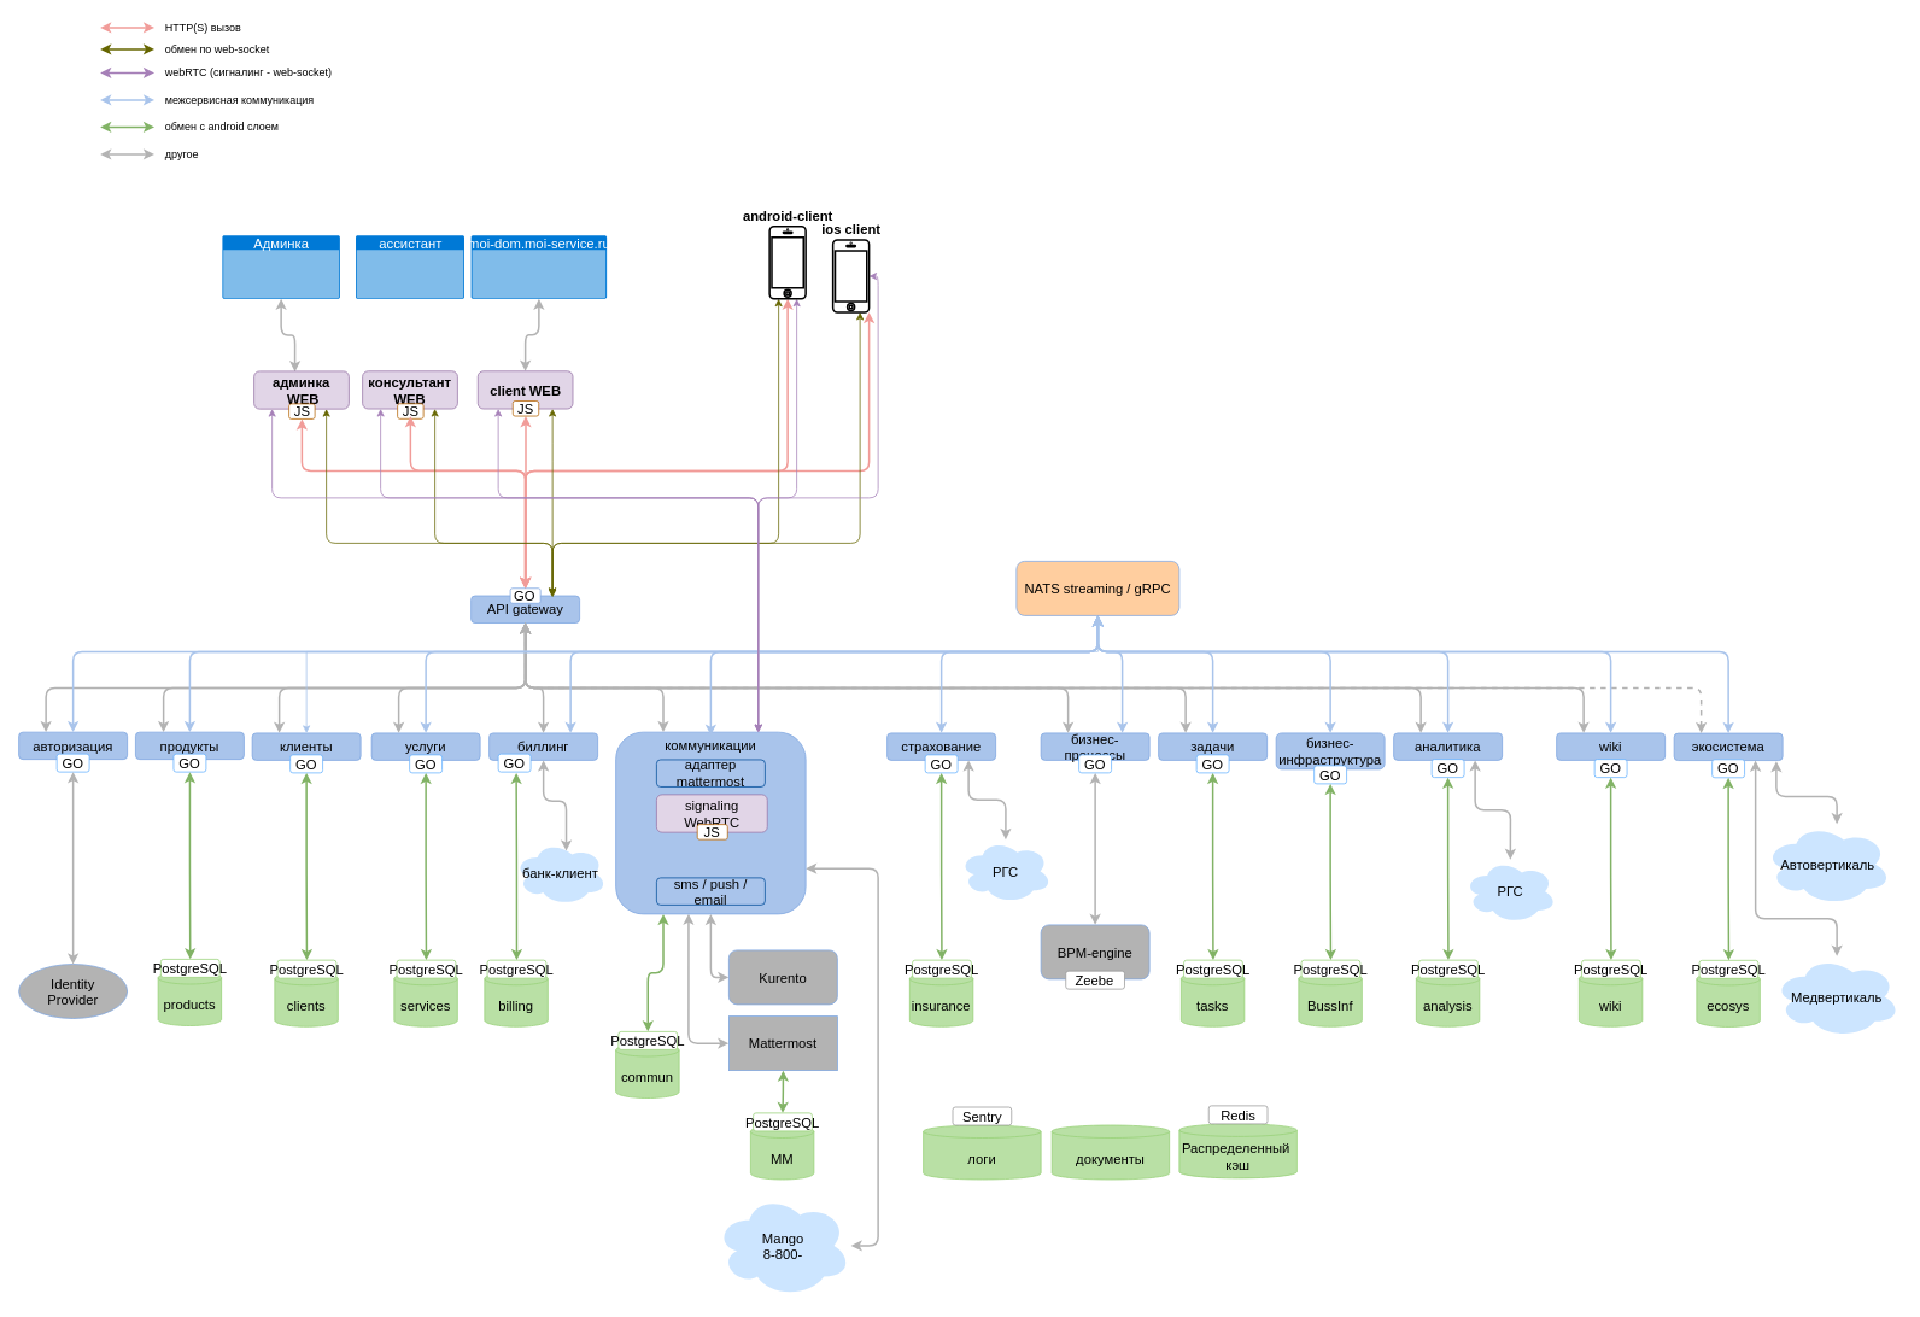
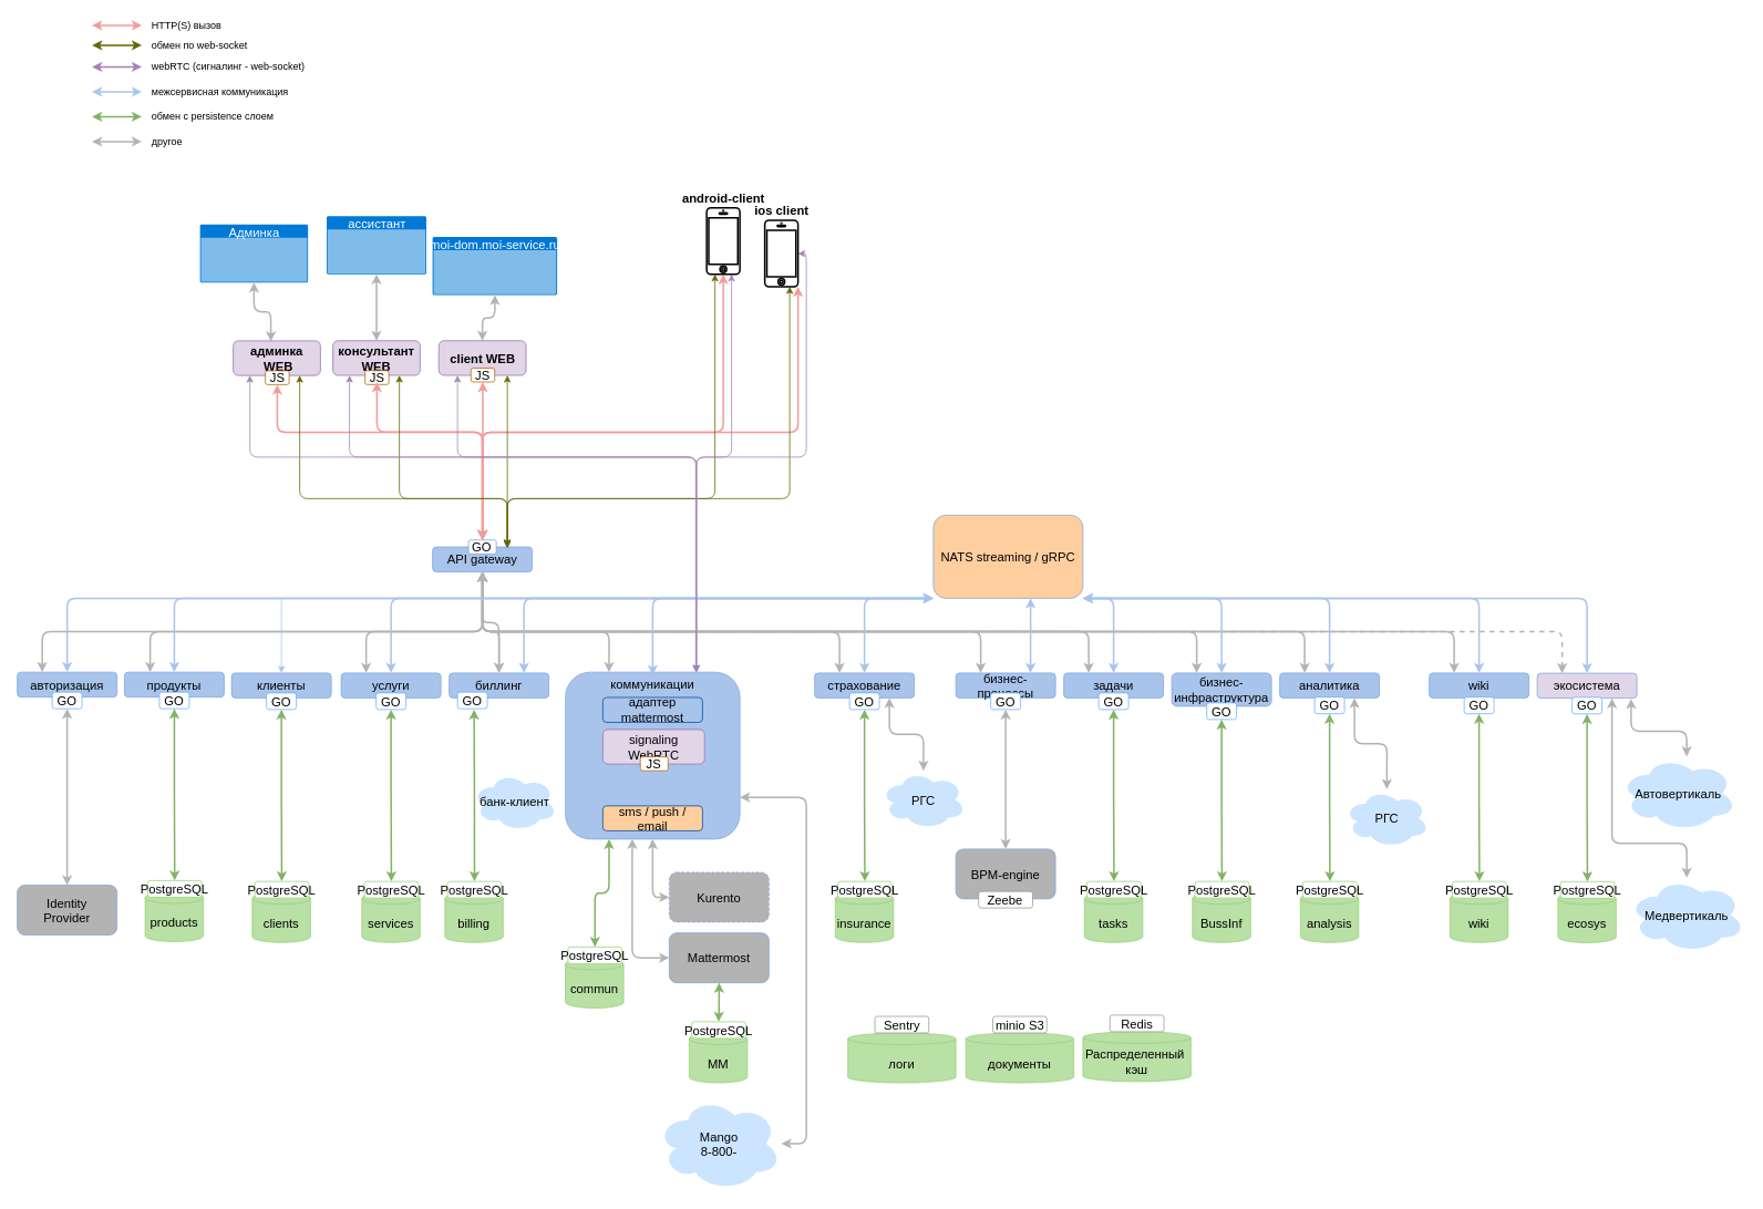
- <mxCell id="201" value="обмен с android слоем" style="text;html=1;strokeColor=none;fillColor=none;align=left;verticalAlign=middle;whiteSpace=wrap;rounded=0;" vertex="1" parent="195"><mxGeometry x="70" y="110" width="290.03" height="20" as="geometry" /></mxCell>
+ <mxCell id="201" value="обмен с persistence слоем" style="text;html=1;strokeColor=none;fillColor=none;align=left;verticalAlign=middle;whiteSpace=wrap;rounded=0;" vertex="1" parent="195"><mxGeometry x="70" y="110" width="290.03" height="20" as="geometry" /></mxCell>
- <mxCell id="25" value="Админка" style="html=1;strokeColor=none;fillColor=#0079D6;labelPosition=center;verticalLabelPosition=middle;verticalAlign=top;align=center;fontSize=15;outlineConnect=0;spacingTop=-6;fontColor=#FFFFFF;shape=mxgraph.sitemap.page;" vertex="1" parent="1"><mxGeometry x="245.03" y="259.85" width="130" height="70" as="geometry" /></mxCell>
+ <mxCell id="25" value="Админка" style="html=1;strokeColor=none;fillColor=#0079D6;labelPosition=center;verticalLabelPosition=middle;verticalAlign=top;align=center;fontSize=15;outlineConnect=0;spacingTop=-6;fontColor=#FFFFFF;shape=mxgraph.sitemap.page;" vertex="1" parent="1"><mxGeometry x="240.03" y="269.85" width="130" height="70" as="geometry" /></mxCell>
- <mxCell id="3" value="moi-dom.moi-service.ru" style="html=1;strokeColor=none;fillColor=#0079D6;labelPosition=center;verticalLabelPosition=middle;verticalAlign=top;align=center;fontSize=15;outlineConnect=0;spacingTop=-6;fontColor=#FFFFFF;shape=mxgraph.sitemap.page;" vertex="1" parent="1"><mxGeometry x="520" y="259.85" width="150" height="70" as="geometry" /></mxCell>
+ <mxCell id="3" value="moi-dom.moi-service.ru" style="html=1;strokeColor=none;fillColor=#0079D6;labelPosition=center;verticalLabelPosition=middle;verticalAlign=top;align=center;fontSize=15;outlineConnect=0;spacingTop=-6;fontColor=#FFFFFF;shape=mxgraph.sitemap.page;" vertex="1" parent="1"><mxGeometry x="520" y="284.85" width="150" height="70" as="geometry" /></mxCell>
+ <mxCell id="18" style="edgeStyle=orthogonalEdgeStyle;rounded=1;orthogonalLoop=1;jettySize=auto;html=1;entryX=0.5;entryY=0;entryDx=0;entryDy=0;startArrow=classic;startFill=1;strokeColor=#B3B3B3;strokeWidth=2;fontSize=15;" edge="1" parent="1" source="19" target="15"><mxGeometry relative="1" as="geometry" /></mxCell>
- <mxCell id="188" value="NATS streaming / gRPC" style="rounded=1;whiteSpace=wrap;html=1;strokeColor=#7EA6E0;fontSize=15;fillColor=#FFCE9F;" vertex="1" parent="1"><mxGeometry x="1123" y="620" width="180" height="60" as="geometry" /></mxCell>
+ <mxCell id="188" value="NATS streaming / gRPC" style="rounded=1;whiteSpace=wrap;html=1;strokeColor=#7EA6E0;fontSize=15;fillColor=#FFCE9F;" vertex="1" parent="1"><mxGeometry x="1123" y="620" width="180" height="100" as="geometry" /></mxCell>
- <mxCell id="161" style="edgeStyle=orthogonalEdgeStyle;rounded=1;orthogonalLoop=1;jettySize=auto;html=1;entryX=0.25;entryY=0;entryDx=0;entryDy=0;startArrow=classic;startFill=1;endArrow=classic;fontSize=15;strokeColor=#B3B3B3;strokeWidth=2;" edge="1" parent="1" source="27" target="59"><mxGeometry relative="1" as="geometry"><Array as="points"><mxPoint x="580" y="760" /><mxPoint x="308" y="760" /></Array></mxGeometry></mxCell>
+ <mxCell id="165" style="edgeStyle=orthogonalEdgeStyle;rounded=1;orthogonalLoop=1;jettySize=auto;html=1;entryX=0.25;entryY=0;entryDx=0;entryDy=0;startArrow=classic;startFill=1;endArrow=classic;fontSize=15;strokeColor=#B3B3B3;strokeWidth=2;" edge="1" parent="1" source="27" target="96"><mxGeometry relative="1" as="geometry"><Array as="points"><mxPoint x="580" y="760" /><mxPoint x="1010" y="760" /></Array></mxGeometry></mxCell>
+ <mxCell id="168" style="edgeStyle=orthogonalEdgeStyle;rounded=1;orthogonalLoop=1;jettySize=auto;html=1;entryX=0.25;entryY=0;entryDx=0;entryDy=0;startArrow=classic;startFill=1;endArrow=classic;fontSize=15;strokeColor=#B3B3B3;strokeWidth=2;" edge="1" parent="1" source="27" target="120"><mxGeometry relative="1" as="geometry"><Array as="points"><mxPoint x="580" y="760" /><mxPoint x="1440" y="760" /></Array></mxGeometry></mxCell>
- <mxCell id="146" value="экосистема" style="rounded=1;whiteSpace=wrap;html=1;fillColor=#A9C4EB;strokeColor=#7EA6E0;fontStyle=0;fontSize=15;" vertex="1" parent="145"><mxGeometry width="120" height="30" as="geometry" /></mxCell>
+ <mxCell id="146" value="экосистема" style="rounded=1;whiteSpace=wrap;html=1;fillColor=#e1d5e7;strokeColor=#7EA6E0;fontStyle=0;fontSize=15;" vertex="1" parent="145"><mxGeometry width="120" height="30" as="geometry" /></mxCell>
- <mxCell id="77" style="edgeStyle=orthogonalEdgeStyle;rounded=1;orthogonalLoop=1;jettySize=auto;html=1;entryX=0.561;entryY=0.145;entryDx=0;entryDy=0;entryPerimeter=0;startArrow=classic;startFill=1;endArrow=classic;fontSize=15;strokeColor=#B3B3B3;strokeWidth=2;" edge="1" parent="1" source="75" target="29"><mxGeometry relative="1" as="geometry" /></mxCell>
+ <mxCell id="77" style="edgeStyle=orthogonalEdgeStyle;rounded=1;orthogonalLoop=1;jettySize=auto;html=1;startArrow=classic;startFill=1;endArrow=classic;fontSize=15;strokeColor=#B3B3B3;strokeWidth=2;" edge="1" parent="1" source="75" target="27"><mxGeometry relative="1" as="geometry" /></mxCell>
- <mxCell id="89" value="sms / push / email" style="rounded=1;whiteSpace=wrap;html=1;fillColor=#A9C4EB;fontStyle=0;strokeColor=#004C99;fontSize=15;" vertex="1" parent="1"><mxGeometry x="725" y="970" width="120" height="30" as="geometry" /></mxCell>
+ <mxCell id="89" value="sms / push / email" style="rounded=1;whiteSpace=wrap;html=1;fillColor=#ffce9f;fontStyle=0;strokeColor=#004C99;fontSize=15;" vertex="1" parent="1"><mxGeometry x="725" y="970" width="120" height="30" as="geometry" /></mxCell>
- <mxCell id="82" value="Kurento" style="rounded=1;whiteSpace=wrap;html=1;strokeColor=#7EA6E0;fontSize=15;fillColor=#B3B3B3;" vertex="1" parent="1"><mxGeometry x="805" y="1050" width="120" height="60" as="geometry" /></mxCell>
+ <mxCell id="82" value="Kurento" style="rounded=1;whiteSpace=wrap;html=1;strokeColor=#7EA6E0;fontSize=15;fillColor=#B3B3B3;dashed=1;" vertex="1" parent="1"><mxGeometry x="805" y="1050" width="120" height="60" as="geometry" /></mxCell>
- <mxCell id="44" value="Identity&lt;br style=&quot;font-size: 15px;&quot;&gt;Provider" style="ellipse;whiteSpace=wrap;html=1;strokeColor=#7EA6E0;fontSize=15;fillColor=#B3B3B3;" vertex="1" parent="1"><mxGeometry x="20" y="1065.5" width="120" height="60" as="geometry" /></mxCell>
+ <mxCell id="44" value="Identity&lt;br style=&quot;font-size: 15px;&quot;&gt;Provider" style="rounded=1;whiteSpace=wrap;html=1;strokeColor=#7EA6E0;fontSize=15;fillColor=#B3B3B3;" vertex="1" parent="1"><mxGeometry x="20" y="1065.5" width="120" height="60" as="geometry" /></mxCell>
- <mxCell id="81" value="Mattermost" style="whiteSpace=wrap;html=1;strokeColor=#7EA6E0;fontSize=15;fillColor=#B3B3B3;rounded=0;" vertex="1" parent="1"><mxGeometry x="805" y="1123" width="120" height="60" as="geometry" /></mxCell>
+ <mxCell id="81" value="Mattermost" style="rounded=1;whiteSpace=wrap;html=1;strokeColor=#7EA6E0;fontSize=15;fillColor=#B3B3B3;" vertex="1" parent="1"><mxGeometry x="805" y="1123" width="120" height="60" as="geometry" /></mxCell>
+ <mxCell id="158" value="minio S3" style="rounded=1;whiteSpace=wrap;html=1;fillColor=#FFFFFF;fontSize=15;strokeColor=#999999;" vertex="1" parent="156"><mxGeometry x="32.5" width="65.0" height="20" as="geometry" /></mxCell>
